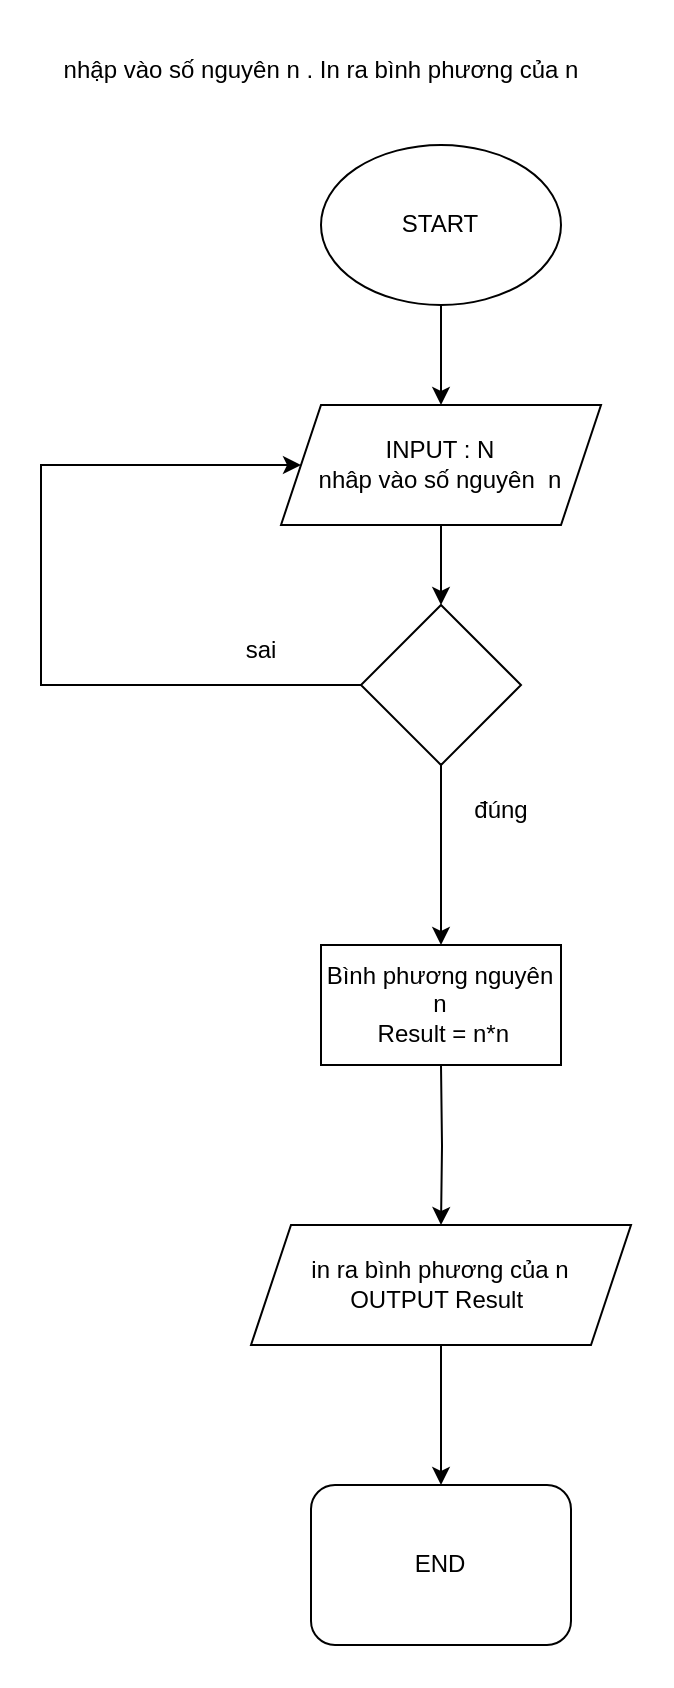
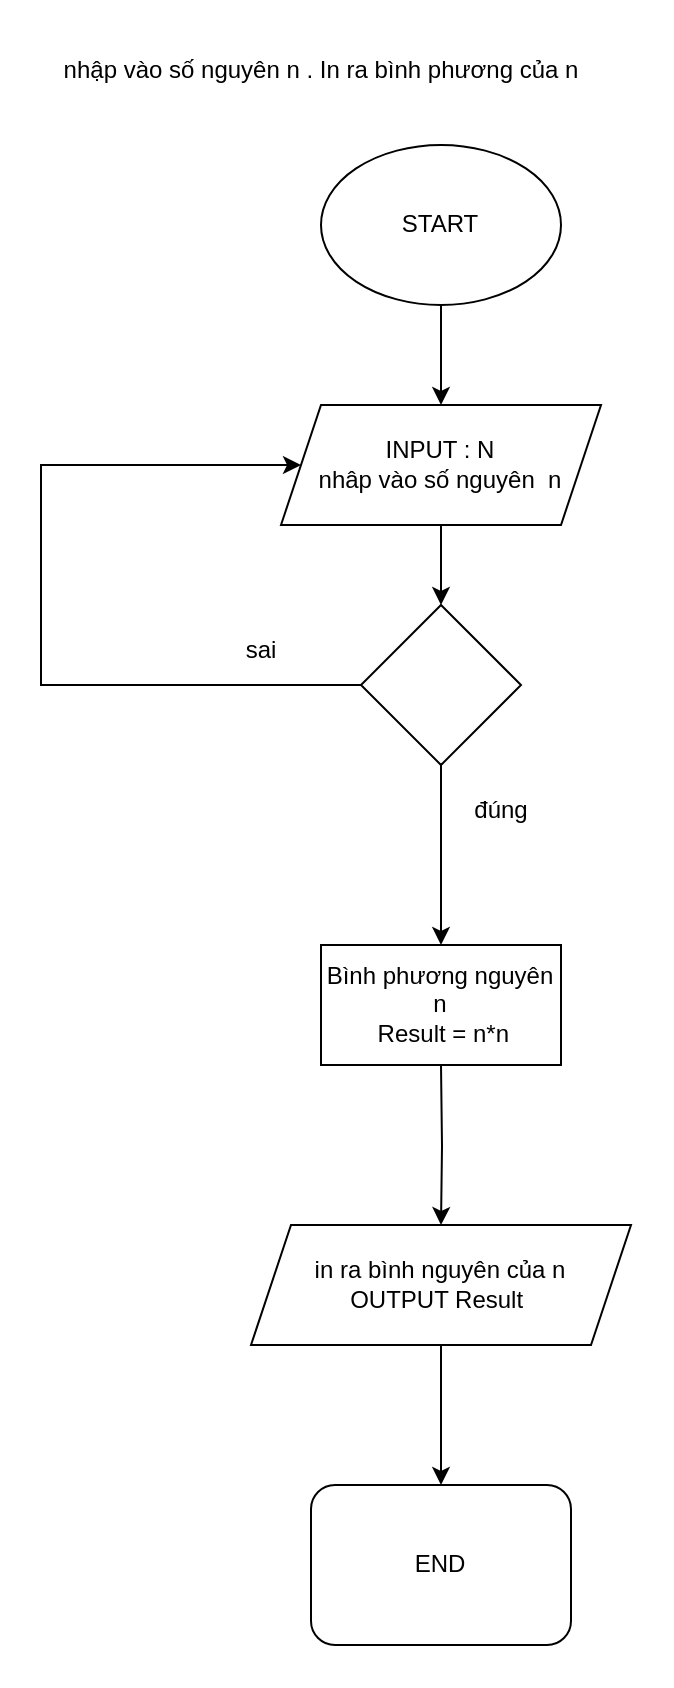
- <mxCell id="12" value="in ra&amp;nbsp;&lt;span style=&quot;background-color: initial;&quot;&gt;bình phương của n&lt;/span&gt;&lt;div&gt;&lt;span style=&quot;background-color: initial;&quot;&gt;OUTPUT Result&amp;nbsp;&lt;/span&gt;&lt;/div&gt;" style="shape=parallelogram;perimeter=parallelogramPerimeter;whiteSpace=wrap;html=1;fixedSize=1;" vertex="1" parent="1"><mxGeometry x="125" y="612" width="190" height="60" as="geometry" /></mxCell>
+ <mxCell id="12" value="in ra&amp;nbsp;&lt;span style=&quot;background-color: initial;&quot;&gt;bình nguyên của n&lt;/span&gt;&lt;div&gt;&lt;span style=&quot;background-color: initial;&quot;&gt;OUTPUT Result&amp;nbsp;&lt;/span&gt;&lt;/div&gt;" style="shape=parallelogram;perimeter=parallelogramPerimeter;whiteSpace=wrap;html=1;fixedSize=1;" vertex="1" parent="1"><mxGeometry x="125" y="612" width="190" height="60" as="geometry" /></mxCell>
